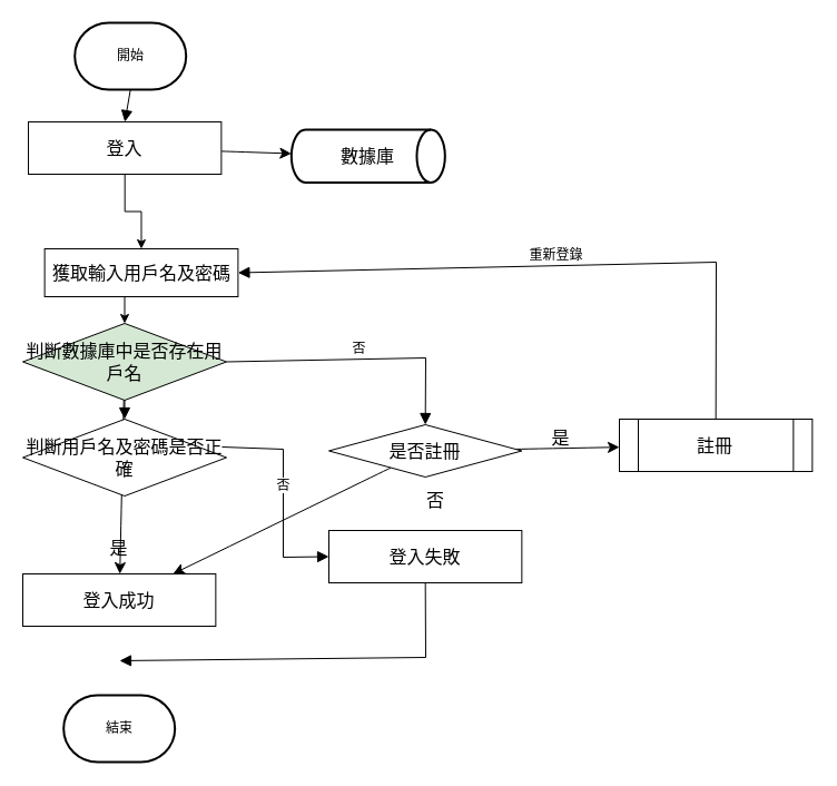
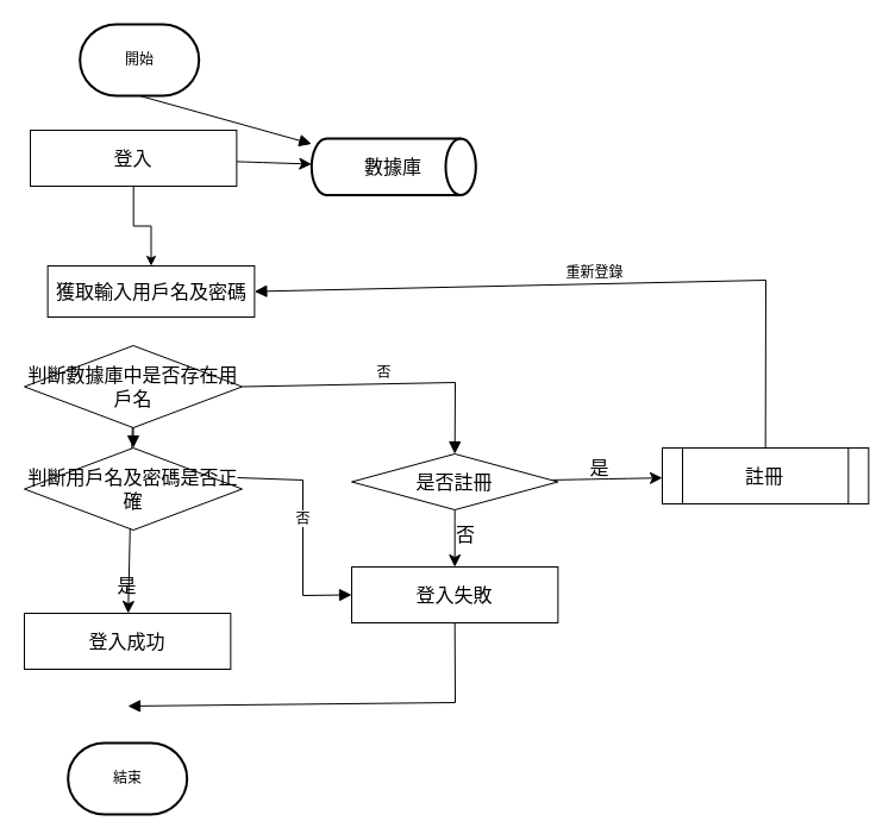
- <mxCell id="12" value="" style="html=1;verticalAlign=bottom;endArrow=block;curved=0;rounded=0;fontSize=12;startSize=8;endSize=8;entryX=0.5;entryY=0;entryDx=0;entryDy=0;exitX=0.5;exitY=1;exitDx=0;exitDy=0;exitPerimeter=0;" parent="1" source="26" target="4" edge="1"><mxGeometry width="80" relative="1" as="geometry"><mxPoint x="106.675" y="75" as="sourcePoint" /><mxPoint x="286" y="200" as="targetPoint" /><mxPoint as="offset" /></mxGeometry></mxCell>
+ <mxCell id="12" value="" style="html=1;verticalAlign=bottom;endArrow=block;curved=0;rounded=0;fontSize=12;startSize=8;endSize=8;exitX=0.5;exitY=1;exitDx=0;exitDy=0;exitPerimeter=0;" parent="1" source="26" target="11" edge="1"><mxGeometry width="80" relative="1" as="geometry"><mxPoint x="106.675" y="75" as="sourcePoint" /><mxPoint x="286" y="200" as="targetPoint" /><mxPoint as="offset" /></mxGeometry></mxCell>
- <mxCell id="5" style="edgeStyle=orthogonalEdgeStyle;rounded=0;orthogonalLoop=1;jettySize=auto;html=1;exitX=0.5;exitY=1;exitDx=0;exitDy=0;entryX=0.5;entryY=0;entryDx=0;entryDy=0;" edge="1" parent="1" source="6" target="8"><mxGeometry relative="1" as="geometry" /></mxCell>
- <mxCell id="8" value="判斷數據庫中是否存在用戶名" style="rhombus;whiteSpace=wrap;html=1;fontSize=16;rotation=0;fillColor=#d5e8d4;" parent="1" vertex="1"><mxGeometry x="20" y="290" width="183" height="69" as="geometry" /></mxCell>
+ <mxCell id="8" value="判斷數據庫中是否存在用戶名" style="rhombus;whiteSpace=wrap;html=1;fontSize=16;rotation=0;" parent="1" vertex="1"><mxGeometry x="20" y="290" width="183" height="69" as="geometry" /></mxCell>
- <mxCell id="15" value="" style="edgeStyle=none;curved=1;rounded=0;orthogonalLoop=1;jettySize=auto;html=1;fontSize=12;startSize=8;endSize=8;" parent="1" source="17" target="10" edge="1"><mxGeometry relative="1" as="geometry" /></mxCell>
+ <mxCell id="15" value="" style="edgeStyle=none;curved=1;rounded=0;orthogonalLoop=1;jettySize=auto;html=1;fontSize=12;startSize=8;endSize=8;" parent="1" source="17" target="19" edge="1"><mxGeometry relative="1" as="geometry" /></mxCell>
